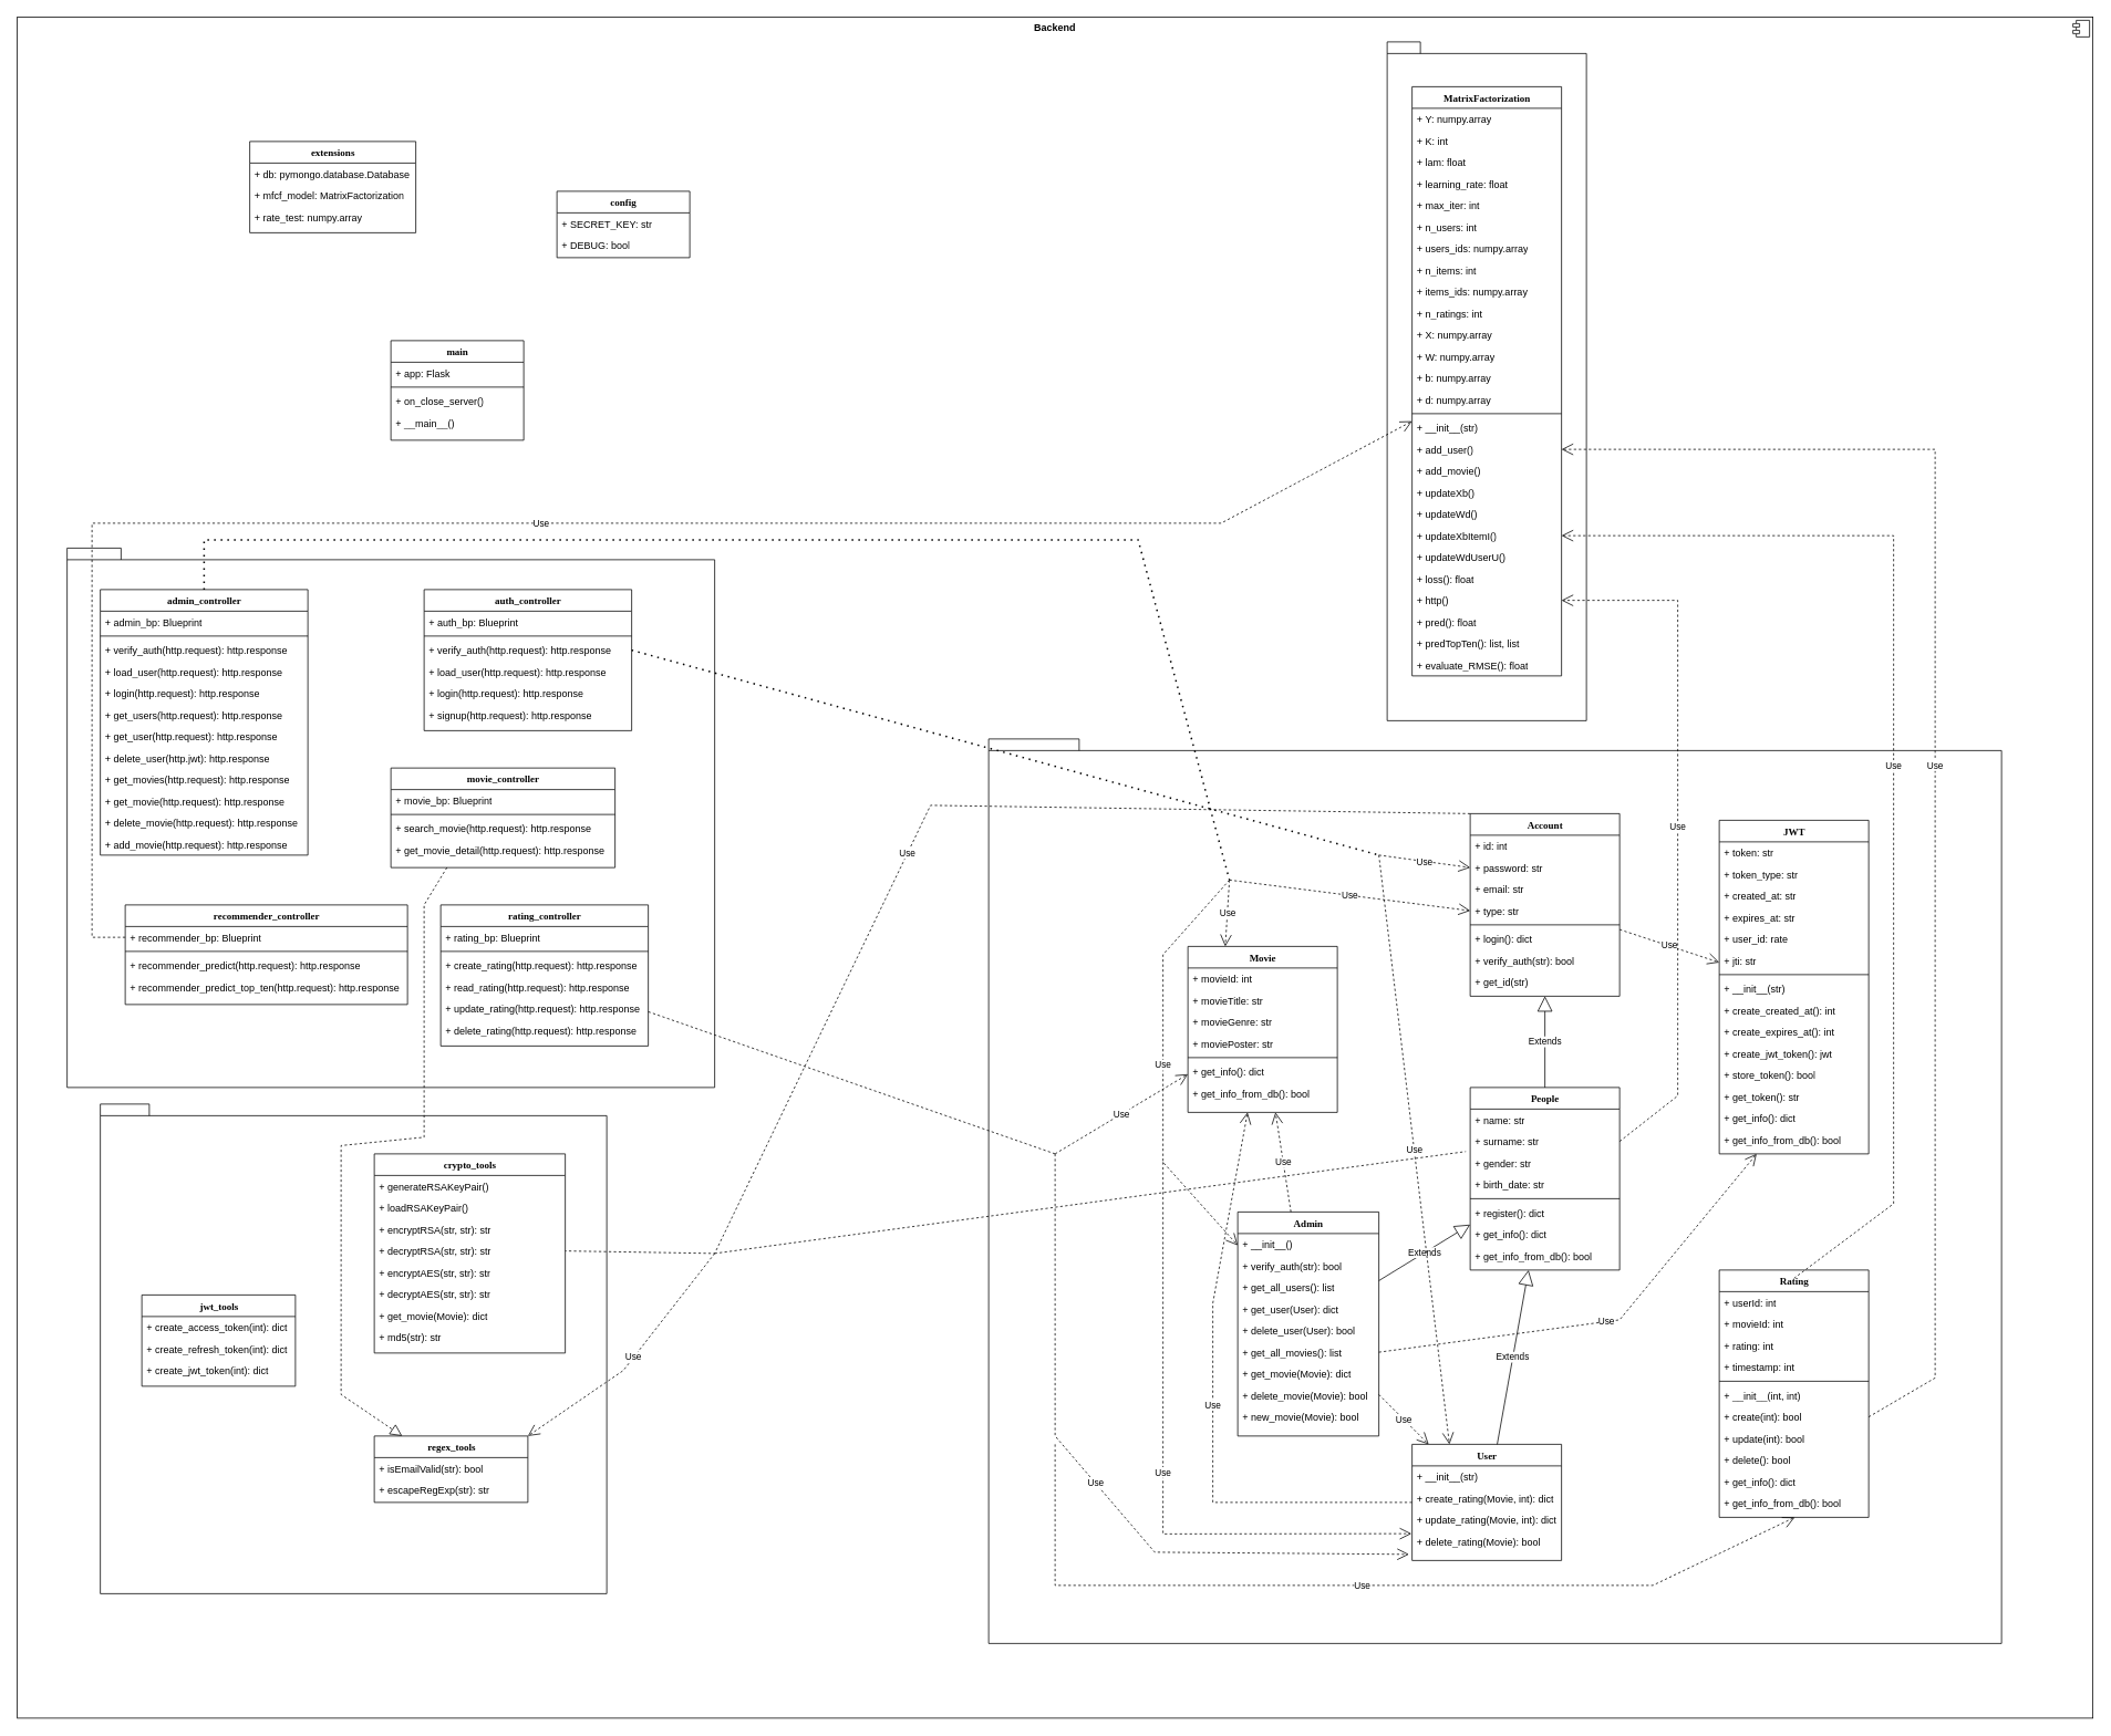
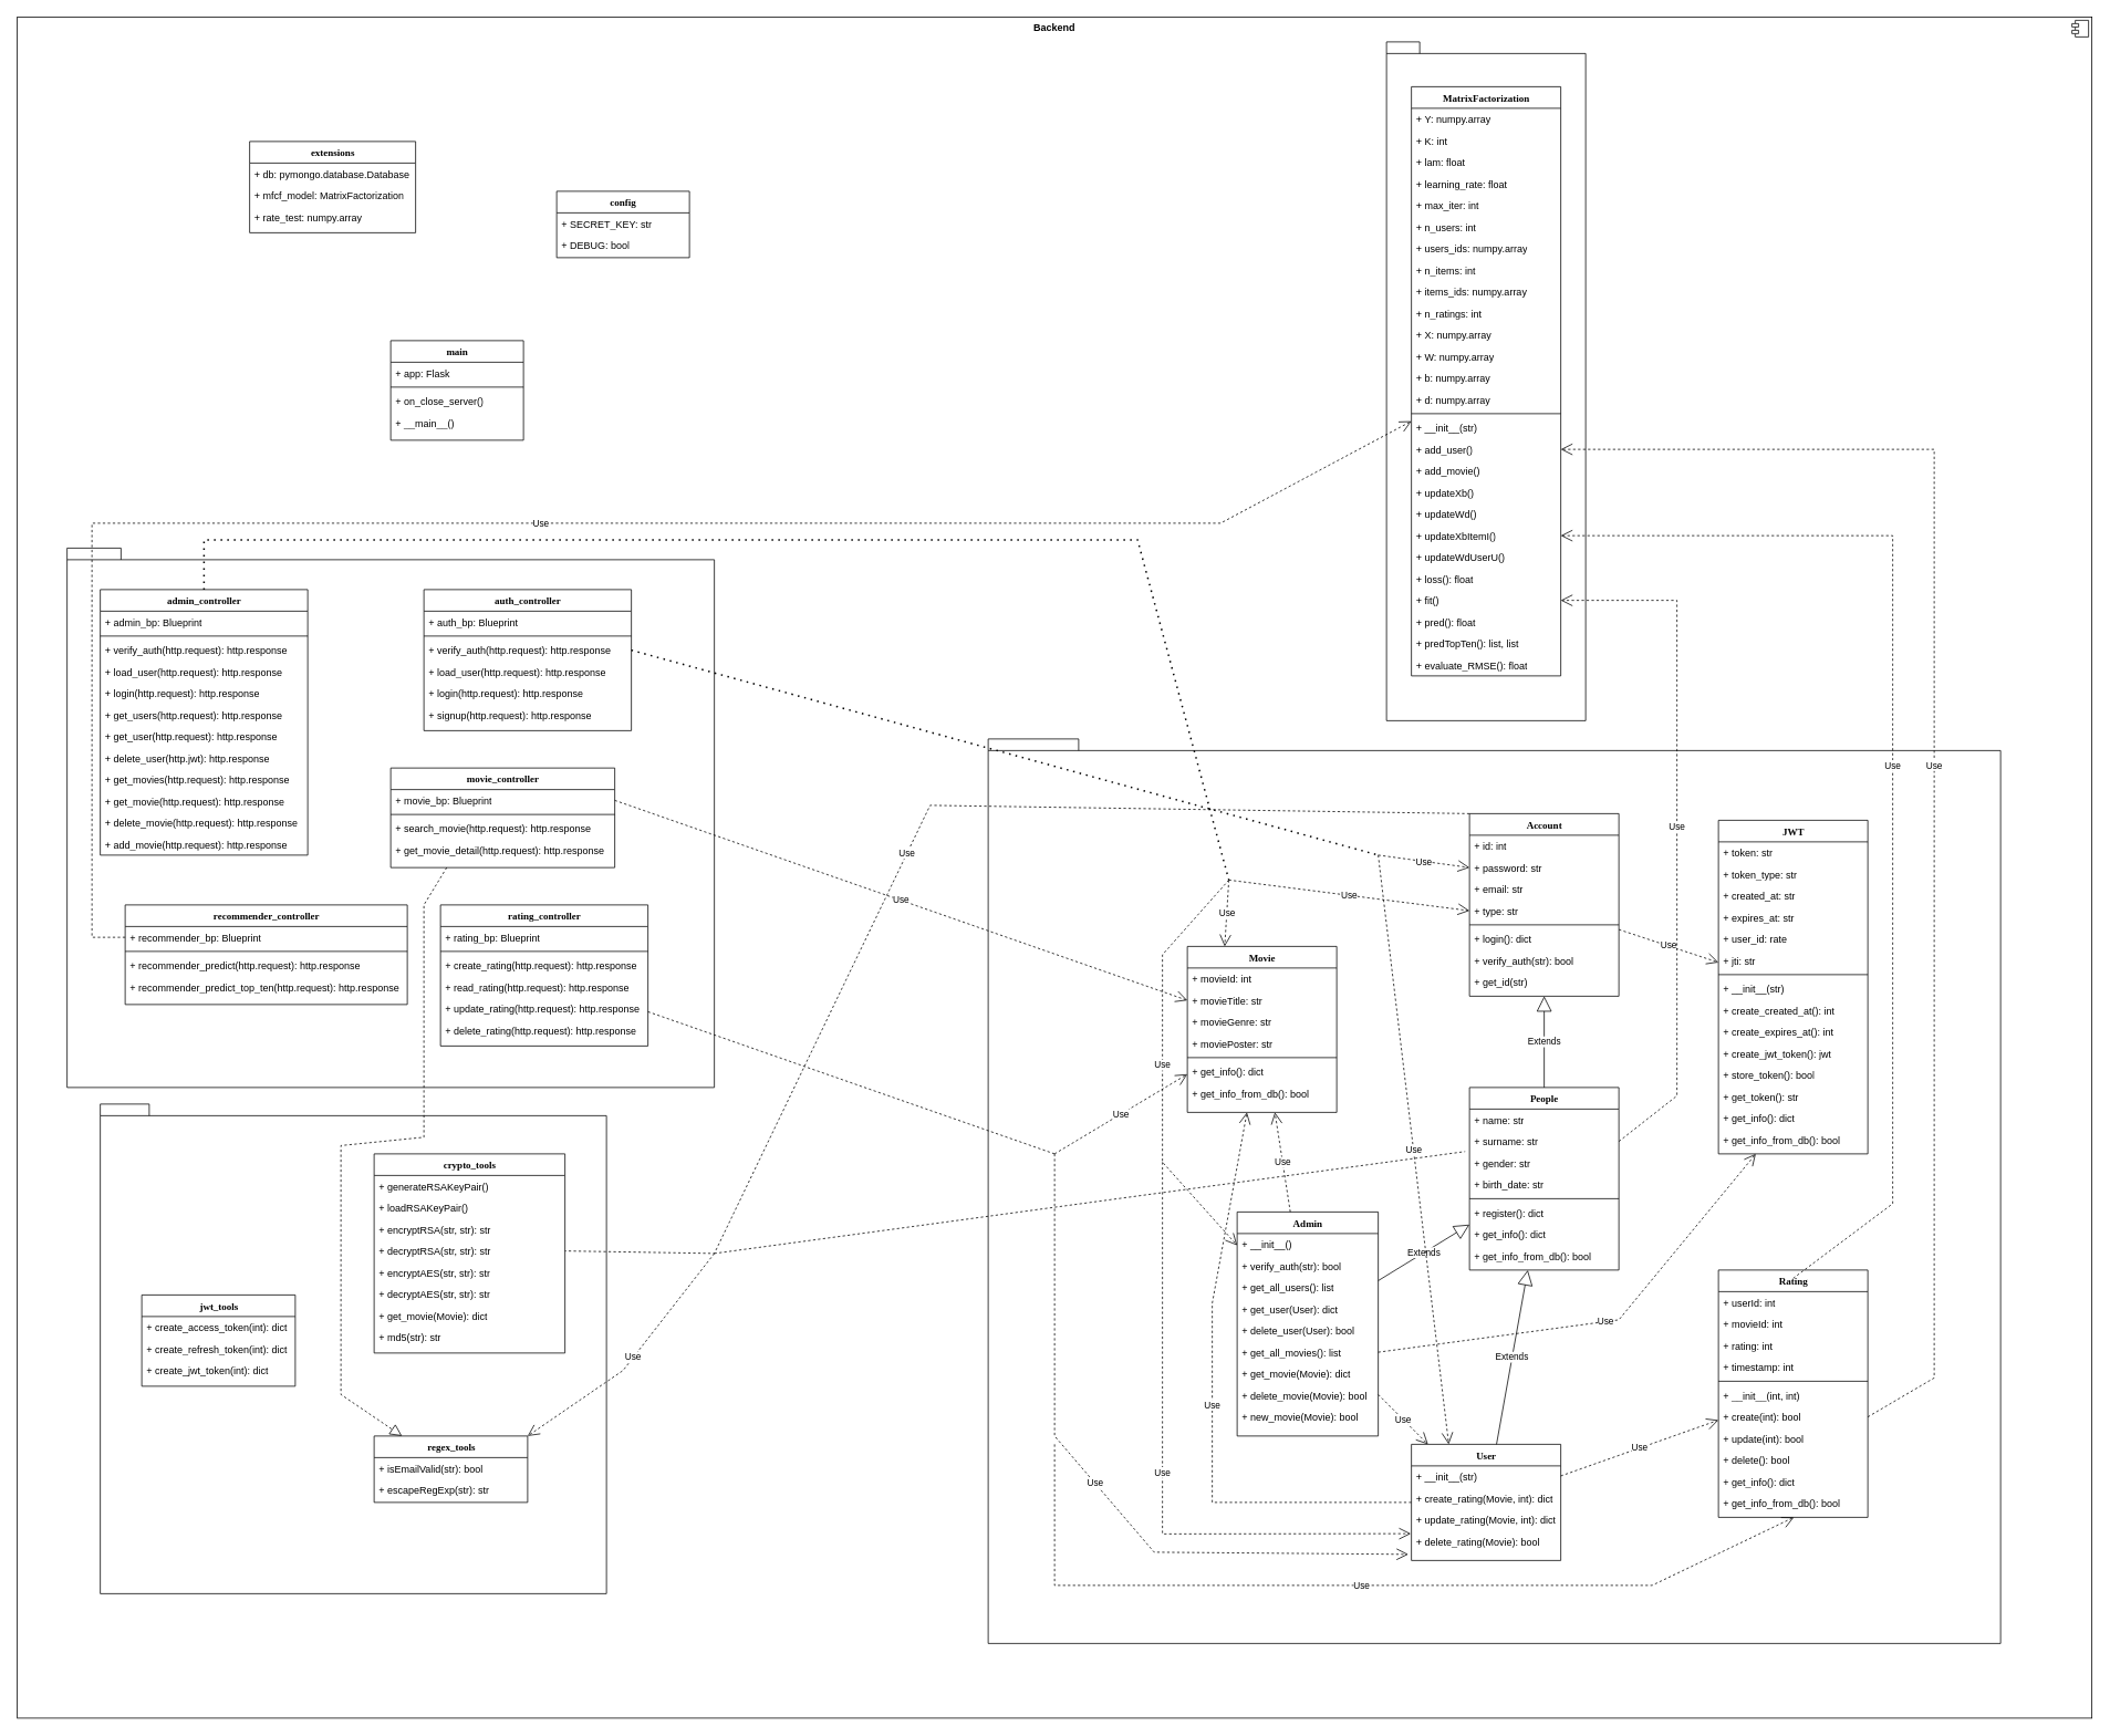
- <mxCell id="102" value="+&amp;nbsp;http&lt;span style=&quot;background-color: initial;&quot;&gt;()&lt;/span&gt;" style="text;html=1;strokeColor=none;fillColor=none;align=left;verticalAlign=top;spacingLeft=4;spacingRight=4;whiteSpace=wrap;overflow=hidden;rotatable=0;points=[[0,0.5],[1,0.5]];portConstraint=eastwest;" vertex="1" parent="78"><mxGeometry y="606" width="180" height="26" as="geometry" /></mxCell>
+ <mxCell id="102" value="+&amp;nbsp;fit&lt;span style=&quot;background-color: initial;&quot;&gt;()&lt;/span&gt;" style="text;html=1;strokeColor=none;fillColor=none;align=left;verticalAlign=top;spacingLeft=4;spacingRight=4;whiteSpace=wrap;overflow=hidden;rotatable=0;points=[[0,0.5],[1,0.5]];portConstraint=eastwest;" vertex="1" parent="78"><mxGeometry y="606" width="180" height="26" as="geometry" /></mxCell>
+ <mxCell id="187" value="Use" style="endArrow=open;endSize=12;dashed=1;html=1;rounded=0;exitX=1;exitY=0.5;exitDx=0;exitDy=0;entryX=0;entryY=0.5;entryDx=0;entryDy=0;" edge="1" parent="1" source="155" target="54"><mxGeometry width="160" relative="1" as="geometry"><mxPoint x="900" y="1050" as="sourcePoint" /><mxPoint x="1060" y="1050" as="targetPoint" /></mxGeometry></mxCell>
+ <mxCell id="171" value="Use" style="endArrow=open;endSize=12;dashed=1;html=1;rounded=0;" edge="1" parent="1" source="73" target="60"><mxGeometry width="160" relative="1" as="geometry"><mxPoint x="1860" y="1750" as="sourcePoint" /><mxPoint x="2020" y="1750" as="targetPoint" /></mxGeometry></mxCell>
